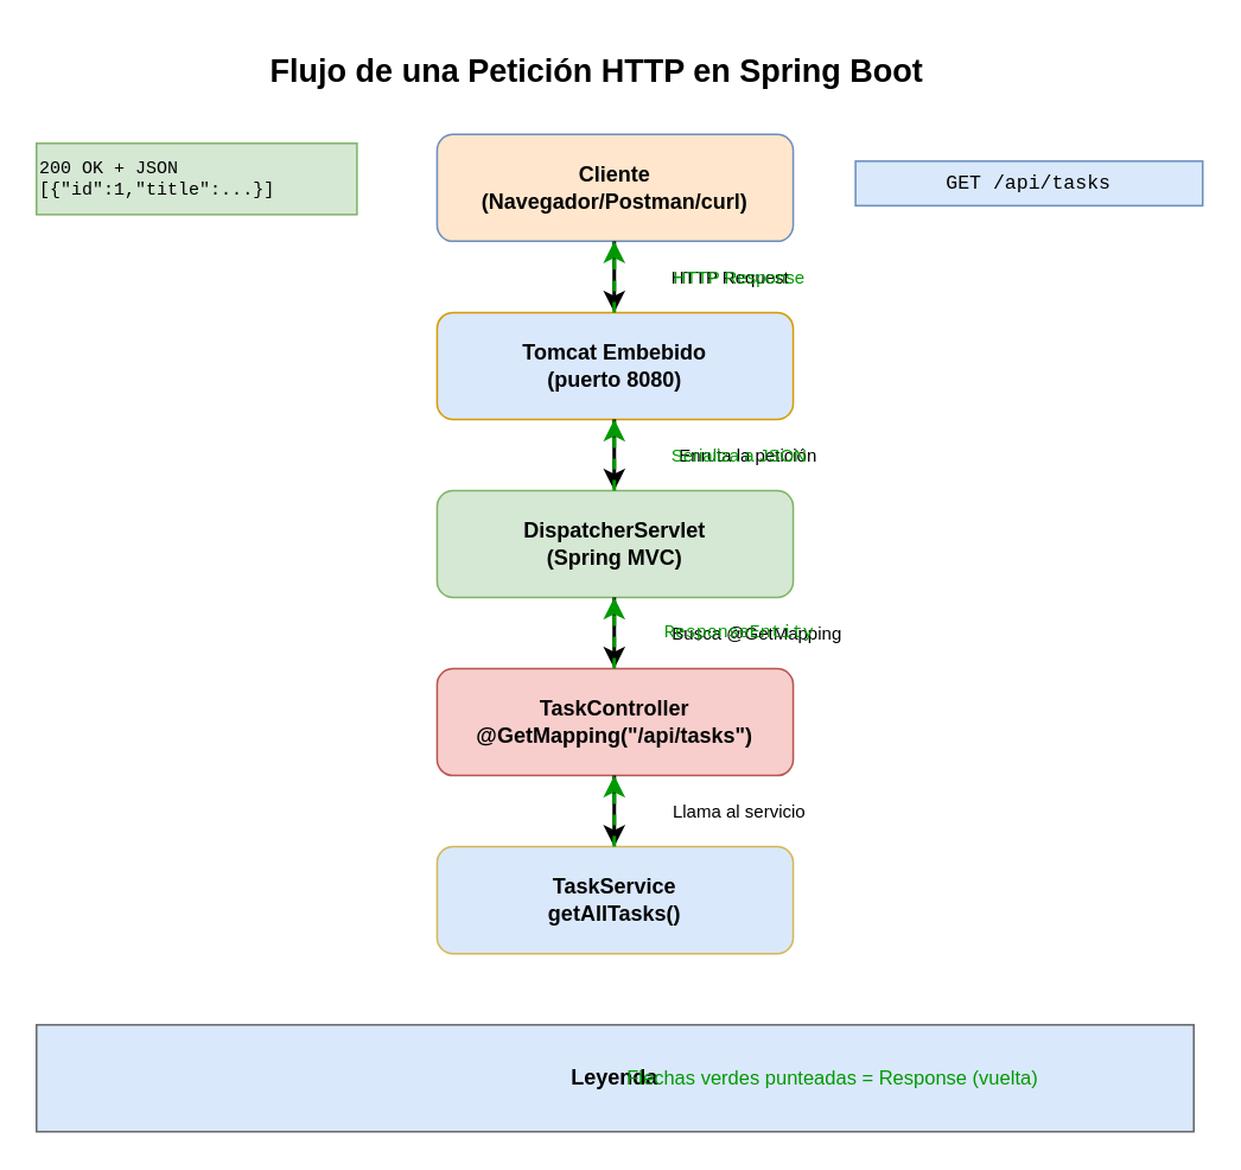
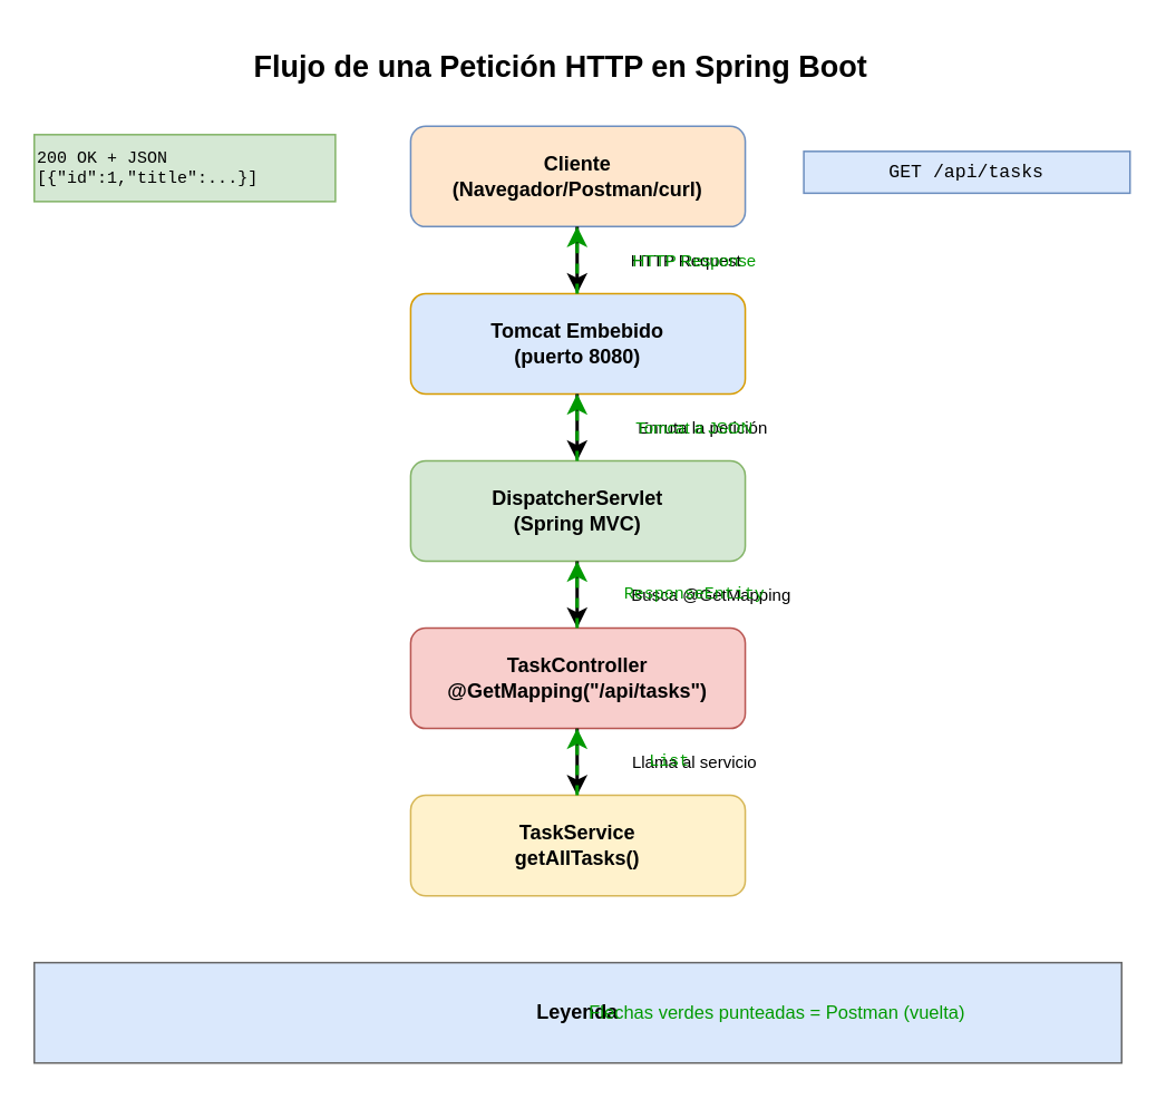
- <mxCell id="22" value="Serializa a JSON" style="text;html=1;strokeColor=none;fillColor=none;align=center;verticalAlign=middle;whiteSpace=wrap;fontSize=10;fontColor=#009900;" vertex="1" parent="1"><mxGeometry x="360" y="245" width="110" height="20" as="geometry" /></mxCell>
+ <mxCell id="22" value="Tomcat a JSON" style="text;html=1;strokeColor=none;fillColor=none;align=center;verticalAlign=middle;whiteSpace=wrap;fontSize=10;fontColor=#009900;" vertex="1" parent="1"><mxGeometry x="360" y="245" width="110" height="20" as="geometry" /></mxCell>
+ <mxCell id="18" value="List&lt;Task&gt;" style="text;html=1;strokeColor=none;fillColor=none;align=center;verticalAlign=middle;whiteSpace=wrap;fontSize=10;fontColor=#009900;fontFamily=Courier New;" vertex="1" parent="1"><mxGeometry x="360" y="445" width="80" height="20" as="geometry" /></mxCell>
- <mxCell id="16" value="TaskService&#10;getAllTasks()" style="rounded=1;whiteSpace=wrap;html=1;fillColor=#dae8fc;strokeColor=#d6b656;fontSize=12;fontStyle=1;" vertex="1" parent="1"><mxGeometry x="245" y="475" width="200" height="60" as="geometry" /></mxCell>
+ <mxCell id="16" value="TaskService&#10;getAllTasks()" style="rounded=1;whiteSpace=wrap;html=1;fillColor=#fff2cc;strokeColor=#d6b656;fontSize=12;fontStyle=1" vertex="1" parent="1"><mxGeometry x="245" y="475" width="200" height="60" as="geometry" /></mxCell>
- <mxCell id="27" value="Flechas verdes punteadas = Response (vuelta)" style="text;html=1;strokeColor=none;fillColor=none;align=left;verticalAlign=middle;whiteSpace=wrap;fontSize=11;fontColor=#009900" vertex="1" parent="1"><mxGeometry x="350" y="590" width="300" height="30" as="geometry" /></mxCell>
+ <mxCell id="27" value="Flechas verdes punteadas = Postman (vuelta)" style="text;html=1;strokeColor=none;fillColor=none;align=left;verticalAlign=middle;whiteSpace=wrap;fontSize=11;fontColor=#009900" vertex="1" parent="1"><mxGeometry x="350" y="590" width="300" height="30" as="geometry" /></mxCell>
